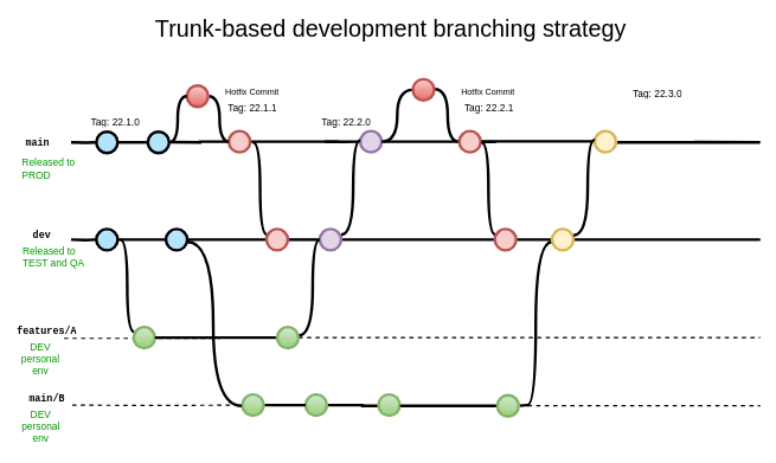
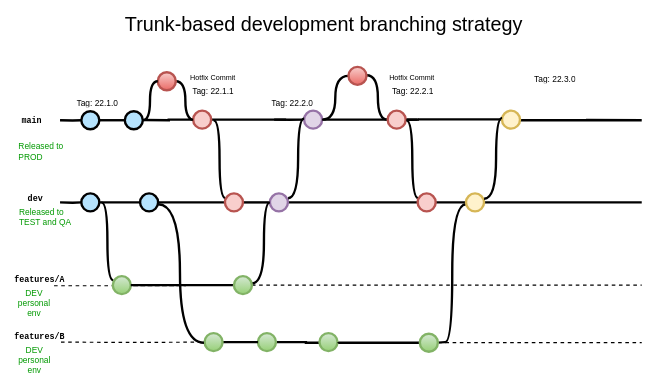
- <mxCell id="2" value="Trunk-based development branching strategy" style="text;html=1;strokeColor=none;fillColor=none;align=center;verticalAlign=middle;whiteSpace=wrap;rounded=0;fontSize=33;fontColor=#000000;" parent="1" vertex="1"><mxGeometry x="154" y="20" width="790" height="40" as="geometry" /></mxCell>
+ <mxCell id="2" value="Trunk-based development branching strategy" style="text;html=1;strokeColor=none;fillColor=none;align=center;verticalAlign=middle;whiteSpace=wrap;rounded=0;fontSize=33;fontColor=#000000;" parent="1" vertex="1"><mxGeometry x="144" y="20" width="790" height="40" as="geometry" /></mxCell>
- <mxCell id="6" value="Released to PROD" style="text;html=1;strokeColor=none;fillColor=none;align=left;verticalAlign=middle;whiteSpace=wrap;overflow=hidden;fontSize=14;fontStyle=0;fontColor=#009900;" parent="1" vertex="1"><mxGeometry x="28.06" y="214" width="80.94" height="46" as="geometry" /></mxCell>
+ <mxCell id="6" value="Released to PROD" style="text;html=1;strokeColor=none;fillColor=none;align=left;verticalAlign=middle;whiteSpace=wrap;overflow=hidden;fontSize=14;fontStyle=0;fontColor=#009900;" parent="1" vertex="1"><mxGeometry x="28.06" y="229" width="80.94" height="46" as="geometry" /></mxCell>
- <mxCell id="71" value="main/B" style="text;html=1;strokeColor=none;fillColor=none;align=center;verticalAlign=middle;whiteSpace=wrap;overflow=hidden;fontSize=14;fontStyle=1;fontFamily=Courier New;" vertex="1" parent="1"><mxGeometry x="20" y="550" width="90" height="20" as="geometry" /></mxCell>
+ <mxCell id="71" value="features/B" style="text;html=1;strokeColor=none;fillColor=none;align=center;verticalAlign=middle;whiteSpace=wrap;overflow=hidden;fontSize=14;fontStyle=1;fontFamily=Courier New;" vertex="1" parent="1"><mxGeometry x="20" y="550" width="90" height="20" as="geometry" /></mxCell>
